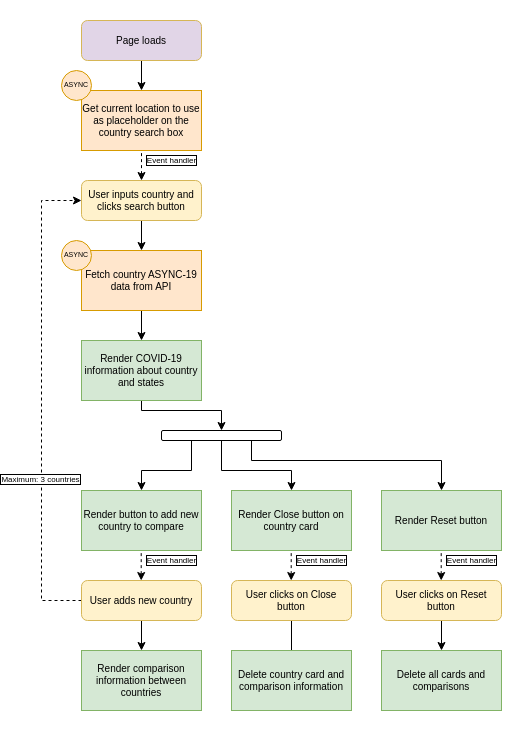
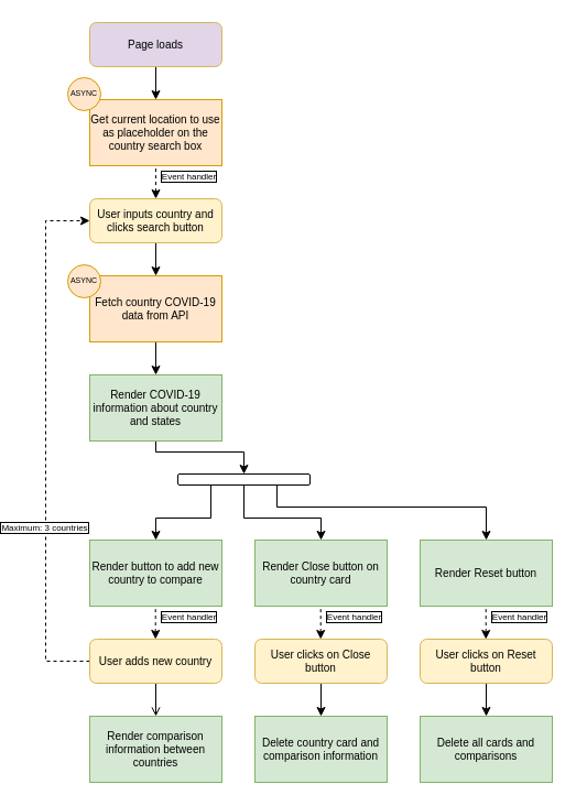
- <mxCell id="10" value="Fetch country ASYNC-19 data from API" style="rounded=0;whiteSpace=wrap;html=1;fontSize=10;fillColor=#ffe6cc;strokeColor=#d79b00;" parent="1" vertex="1"><mxGeometry x="60" y="250" width="120" height="60" as="geometry" /></mxCell>
+ <mxCell id="10" value="Fetch country COVID-19 data from API" style="rounded=0;whiteSpace=wrap;html=1;fontSize=10;fillColor=#ffe6cc;strokeColor=#d79b00;" parent="1" vertex="1"><mxGeometry x="60" y="250" width="120" height="60" as="geometry" /></mxCell>
- <mxCell id="19" style="edgeStyle=orthogonalEdgeStyle;rounded=0;orthogonalLoop=1;jettySize=auto;html=1;exitX=0.5;exitY=1;exitDx=0;exitDy=0;entryX=0.5;entryY=0;entryDx=0;entryDy=0;fontSize=8;startArrow=none;startFill=0;" parent="1" source="20" target="22" edge="1"><mxGeometry relative="1" as="geometry" /></mxCell>
+ <mxCell id="19" style="edgeStyle=orthogonalEdgeStyle;rounded=0;orthogonalLoop=1;jettySize=auto;html=1;exitX=0.5;exitY=1;exitDx=0;exitDy=0;entryX=0.5;entryY=0;entryDx=0;entryDy=0;fontSize=8;startArrow=none;startFill=0;endArrow=open;" parent="1" source="20" target="22" edge="1"><mxGeometry relative="1" as="geometry" /></mxCell>
- <mxCell id="23" style="edgeStyle=orthogonalEdgeStyle;rounded=0;orthogonalLoop=1;jettySize=auto;html=1;exitX=0.5;exitY=1;exitDx=0;exitDy=0;entryX=0.5;entryY=0;entryDx=0;entryDy=0;fontSize=8;startArrow=none;startFill=0;endArrow=none;" parent="1" source="24" target="25" edge="1"><mxGeometry relative="1" as="geometry" /></mxCell>
+ <mxCell id="23" style="edgeStyle=orthogonalEdgeStyle;rounded=0;orthogonalLoop=1;jettySize=auto;html=1;exitX=0.5;exitY=1;exitDx=0;exitDy=0;entryX=0.5;entryY=0;entryDx=0;entryDy=0;fontSize=8;startArrow=none;startFill=0;" parent="1" source="24" target="25" edge="1"><mxGeometry relative="1" as="geometry" /></mxCell>
